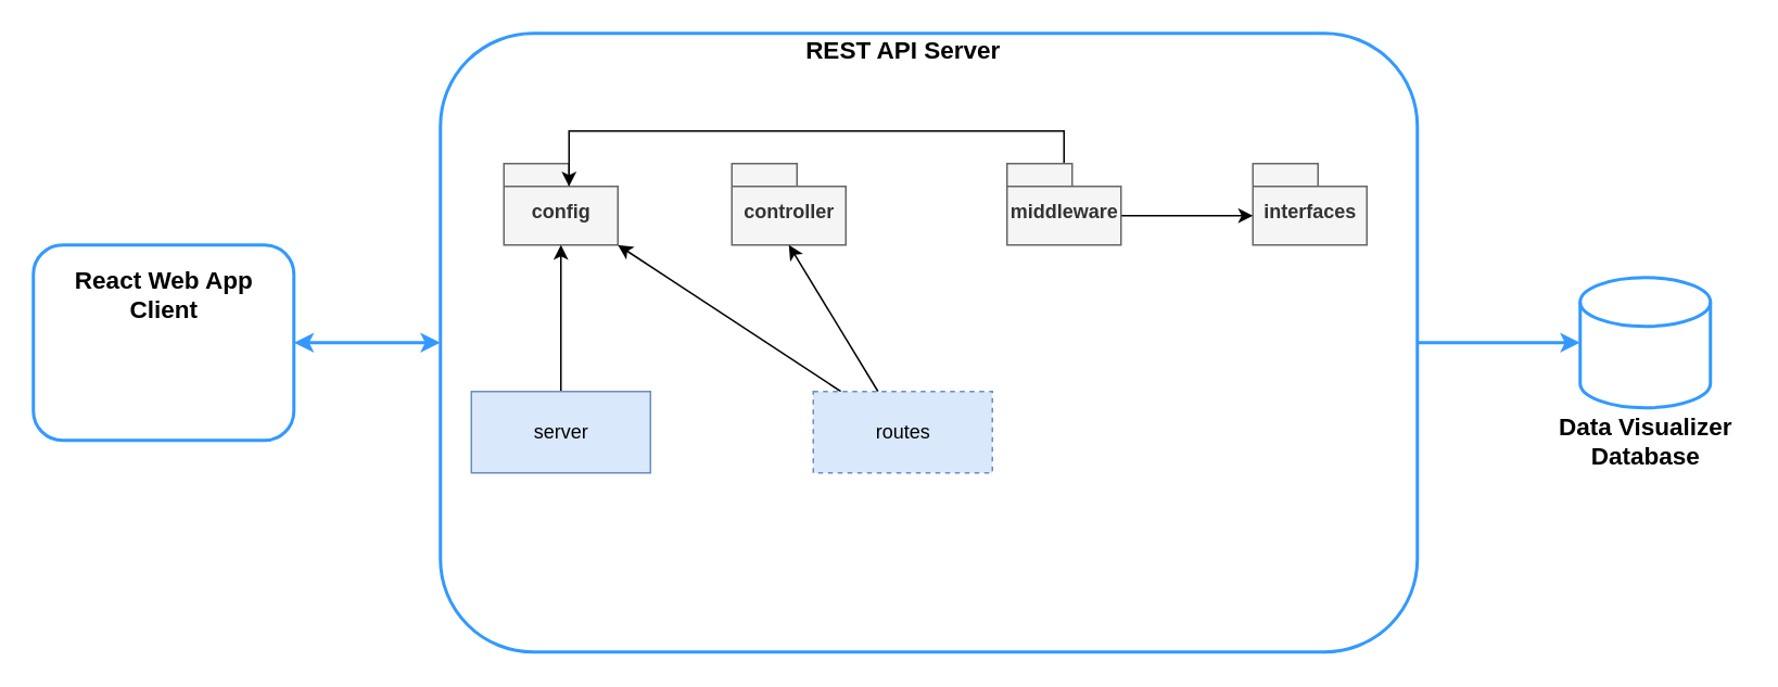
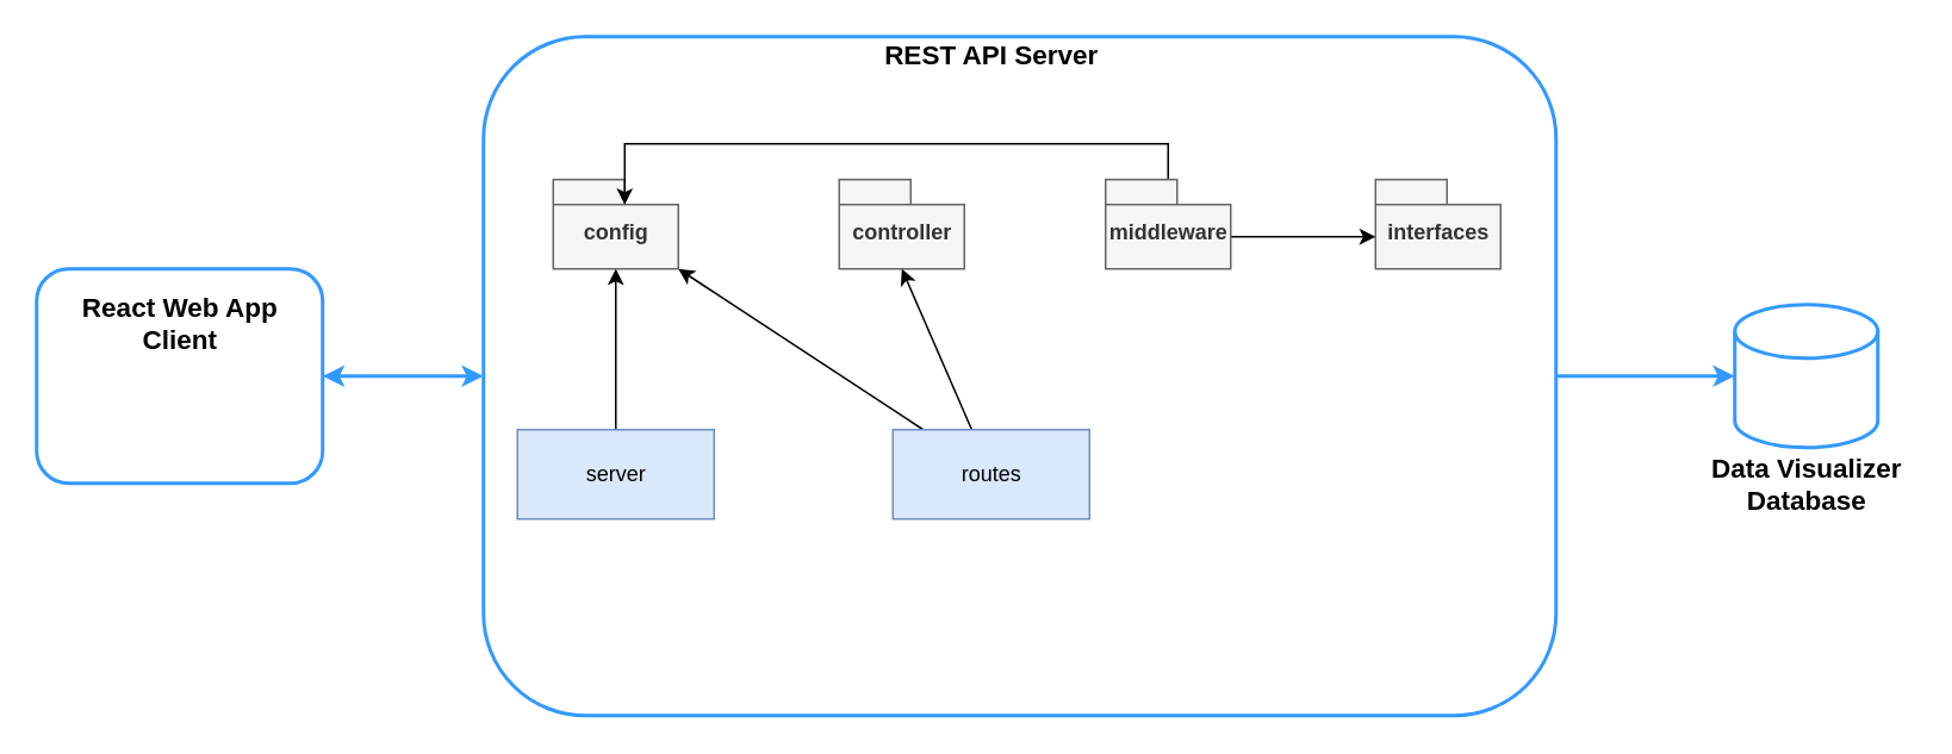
- <mxCell id="3" value="controller" style="shape=folder;fontStyle=1;spacingTop=10;tabWidth=40;tabHeight=14;tabPosition=left;html=1;fillColor=#f5f5f5;strokeColor=#666666;fontColor=#333333;" vertex="1" parent="1"><mxGeometry x="449" y="100" width="70" height="50" as="geometry" /></mxCell>
+ <mxCell id="3" value="controller" style="shape=folder;fontStyle=1;spacingTop=10;tabWidth=40;tabHeight=14;tabPosition=left;html=1;fillColor=#f5f5f5;strokeColor=#666666;fontColor=#333333;" vertex="1" parent="1"><mxGeometry x="469" y="100" width="70" height="50" as="geometry" /></mxCell>
- <mxCell id="10" value="routes" style="html=1;fillColor=#dae8fc;strokeColor=#6c8ebf;dashed=1;" vertex="1" parent="1"><mxGeometry x="499" y="240" width="110" height="50" as="geometry" /></mxCell>
+ <mxCell id="10" value="routes" style="html=1;fillColor=#dae8fc;strokeColor=#6c8ebf;" vertex="1" parent="1"><mxGeometry x="499" y="240" width="110" height="50" as="geometry" /></mxCell>
